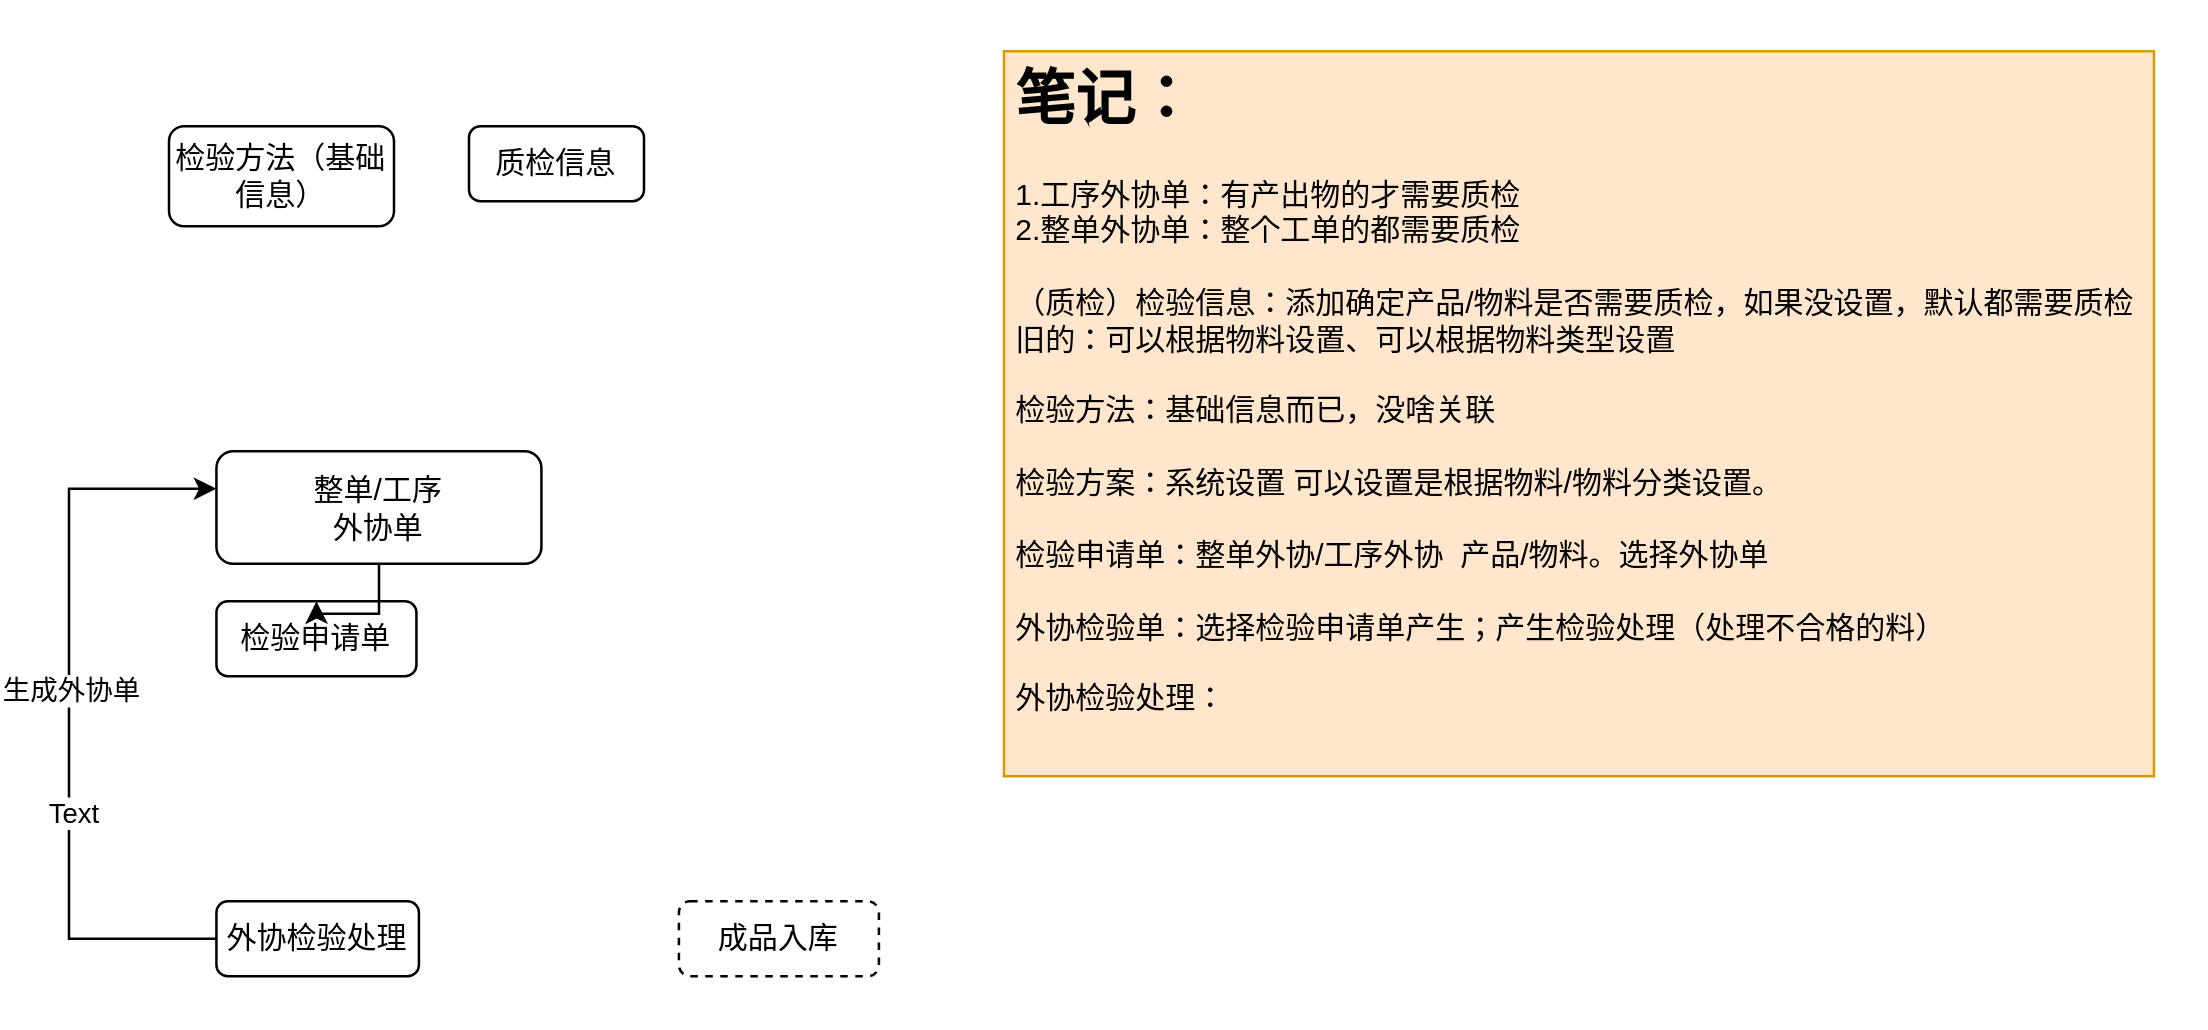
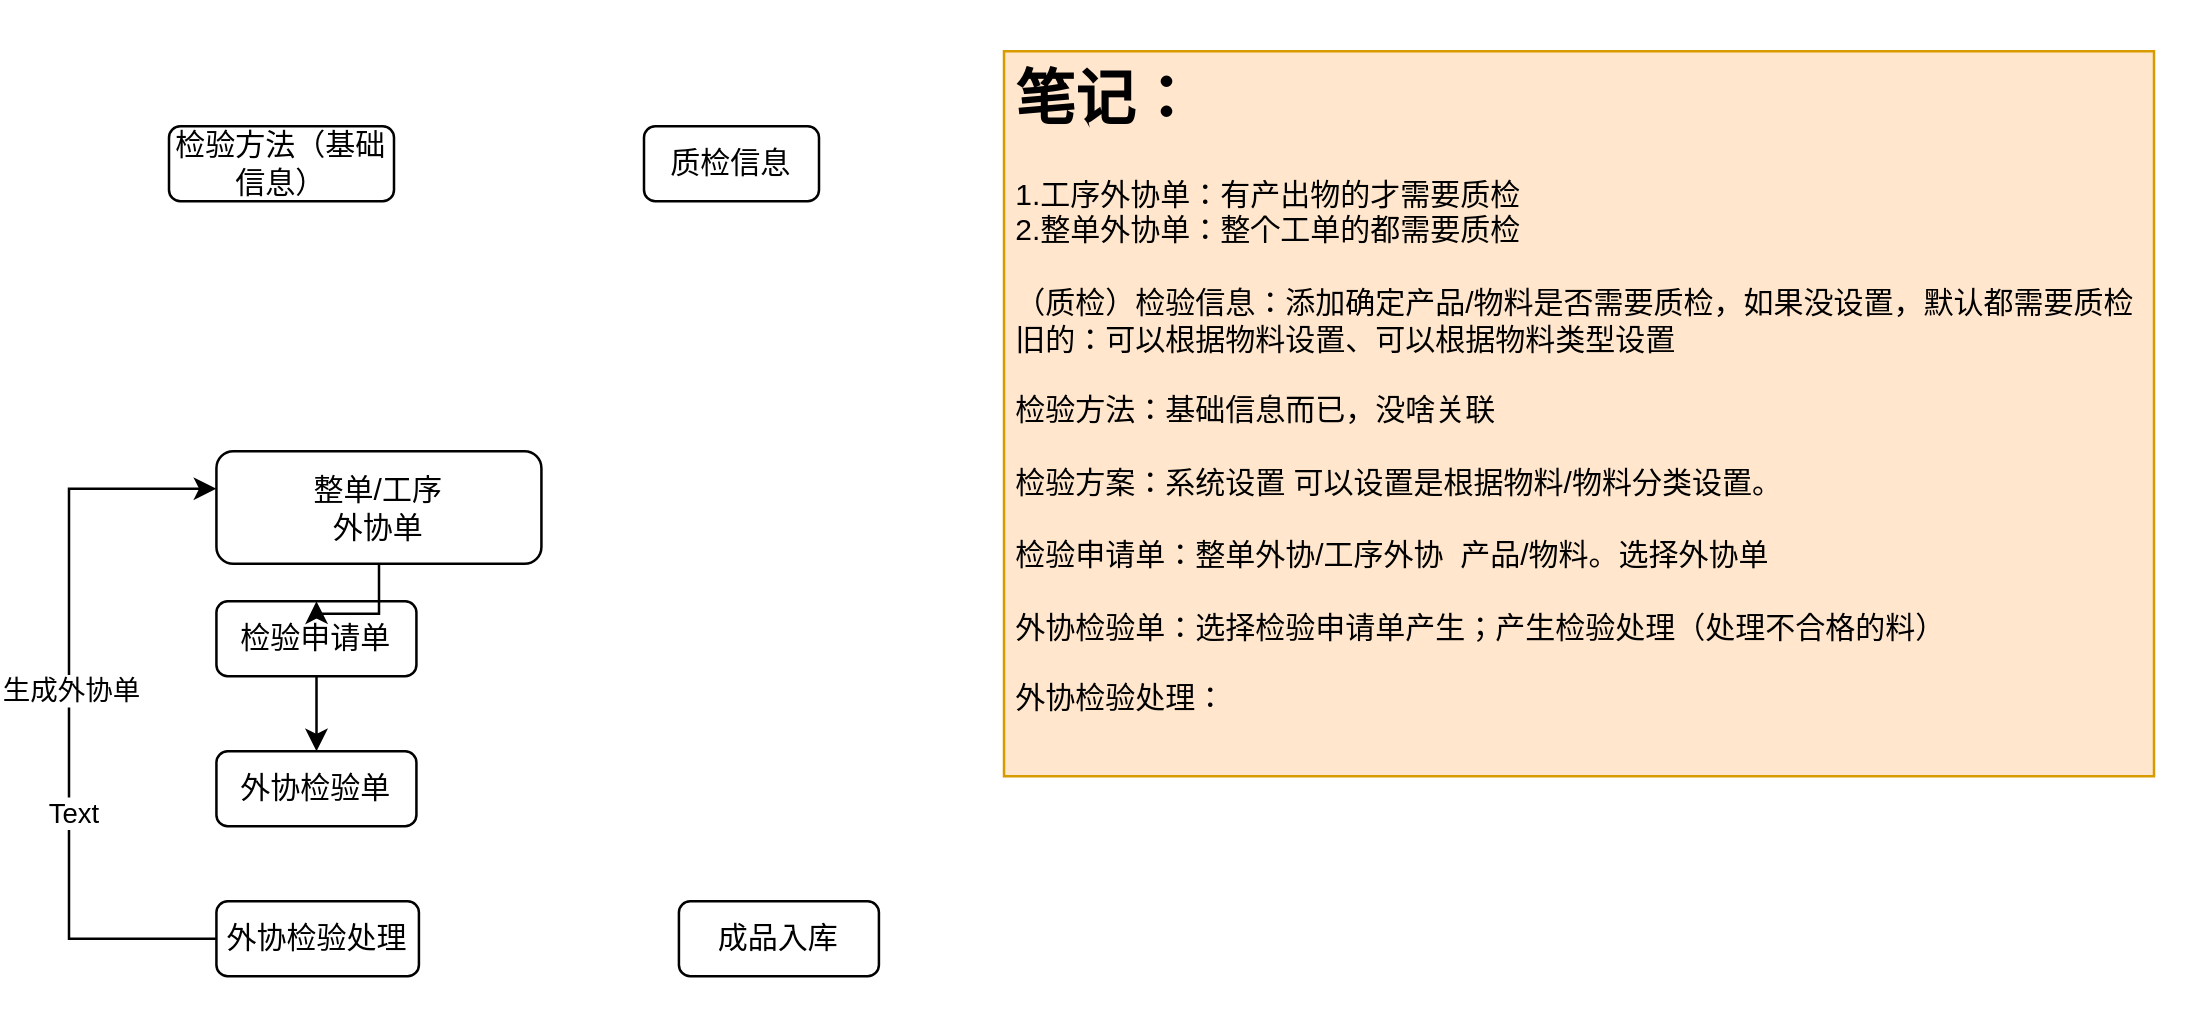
- <mxCell id="12" value="质检信息" style="rounded=1;whiteSpace=wrap;html=1;fontSize=12;glass=0;strokeWidth=1;shadow=0;" vertex="1" parent="1"><mxGeometry x="181" y="50" width="70" height="30" as="geometry" /></mxCell>
+ <mxCell id="12" value="质检信息" style="rounded=1;whiteSpace=wrap;html=1;fontSize=12;glass=0;strokeWidth=1;shadow=0;" vertex="1" parent="1"><mxGeometry x="251" y="50" width="70" height="30" as="geometry" /></mxCell>
- <mxCell id="13" value="检验方法（基础信息）" style="rounded=1;whiteSpace=wrap;html=1;fontSize=12;glass=0;strokeWidth=1;shadow=0;" vertex="1" parent="1"><mxGeometry x="61" y="50" width="90" height="40" as="geometry" /></mxCell>
+ <mxCell id="13" value="检验方法（基础信息）" style="rounded=1;whiteSpace=wrap;html=1;fontSize=12;glass=0;strokeWidth=1;shadow=0;" vertex="1" parent="1"><mxGeometry x="61" y="50" width="90" height="30" as="geometry" /></mxCell>
+ <mxCell id="2" style="edgeStyle=orthogonalEdgeStyle;rounded=0;orthogonalLoop=1;jettySize=auto;html=1;" edge="1" parent="1" source="3" target="6"><mxGeometry relative="1" as="geometry" /></mxCell>
+ <mxCell id="6" value="外协检验单" style="rounded=1;whiteSpace=wrap;html=1;fontSize=12;glass=0;strokeWidth=1;shadow=0;" vertex="1" parent="1"><mxGeometry x="79.97" y="300" width="80" height="30" as="geometry" /></mxCell>
- <mxCell id="14" value="成品入库" style="rounded=1;whiteSpace=wrap;html=1;fontSize=12;glass=0;strokeWidth=1;shadow=0;dashed=1;" vertex="1" parent="1"><mxGeometry x="264.97" y="360" width="80" height="30" as="geometry" /></mxCell>
+ <mxCell id="14" value="成品入库" style="rounded=1;whiteSpace=wrap;html=1;fontSize=12;glass=0;strokeWidth=1;shadow=0;" vertex="1" parent="1"><mxGeometry x="264.97" y="360" width="80" height="30" as="geometry" /></mxCell>
